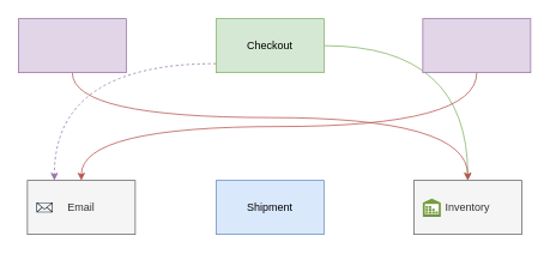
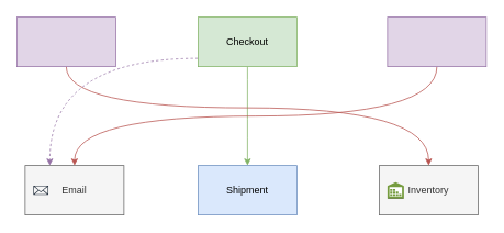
- <mxCell id="2" style="edgeStyle=orthogonalEdgeStyle;orthogonalLoop=1;jettySize=auto;html=1;curved=1;fillColor=#d5e8d4;strokeColor=#82b366;" parent="1" source="4" target="7" edge="1"><mxGeometry relative="1" as="geometry" /></mxCell>
+ <mxCell id="2" style="edgeStyle=orthogonalEdgeStyle;orthogonalLoop=1;jettySize=auto;html=1;curved=1;fillColor=#d5e8d4;strokeColor=#82b366;" parent="1" source="4" target="5" edge="1"><mxGeometry relative="1" as="geometry" /></mxCell>
